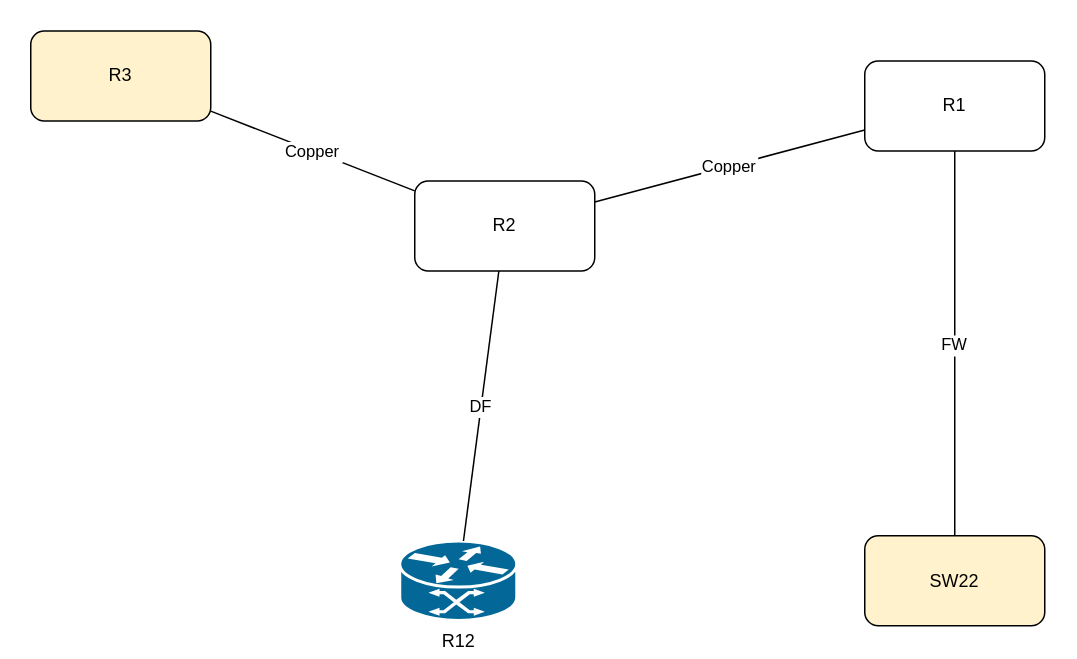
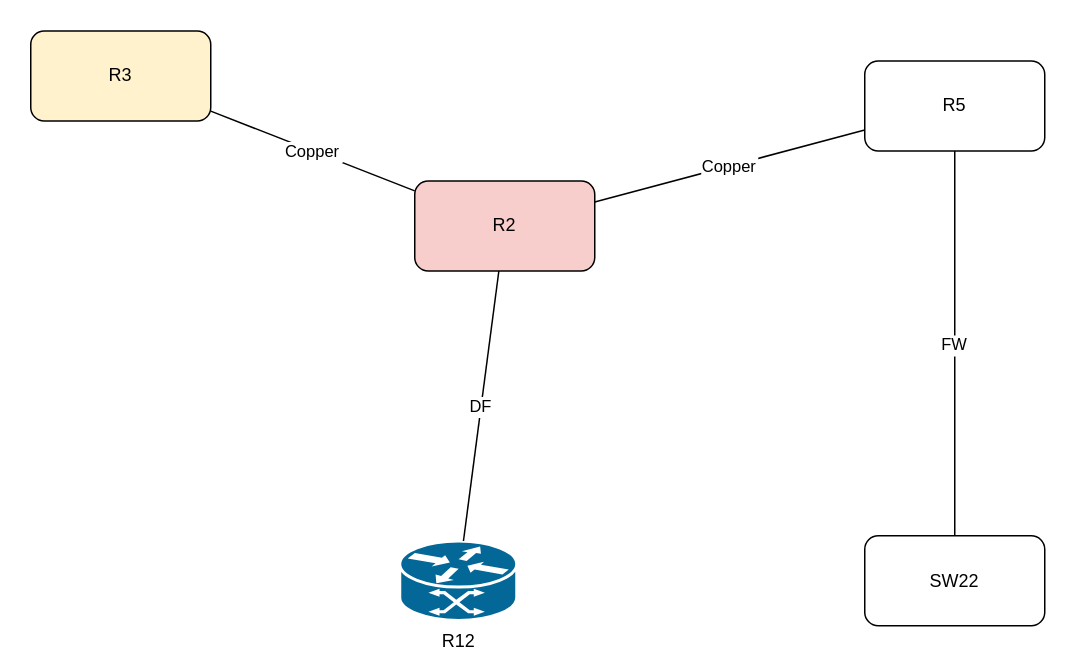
- <mxCell id="6" value="R1" style="rounded=1;whiteSpace=wrap;html=1;" parent="1" vertex="1"><mxGeometry x="576" width="120" height="60" as="geometry" y="40" /></mxCell>
+ <mxCell id="6" value="R5" style="rounded=1;whiteSpace=wrap;html=1;" parent="1" vertex="1"><mxGeometry x="576" width="120" height="60" as="geometry" y="40" /></mxCell>
- <mxCell id="3" value="R2" style="rounded=1;whiteSpace=wrap;html=1;" parent="1" vertex="1"><mxGeometry x="276" y="120" width="120" height="60" as="geometry" /></mxCell>
+ <mxCell id="3" value="R2" style="rounded=1;whiteSpace=wrap;html=1;fillColor=#f8cecc;" parent="1" vertex="1"><mxGeometry x="276" y="120" width="120" height="60" as="geometry" /></mxCell>
- <mxCell id="5" value="SW22" style="rounded=1;whiteSpace=wrap;html=1;fillColor=#fff2cc;" parent="1" vertex="1"><mxGeometry x="576" y="356.5" width="120" height="60" as="geometry" /></mxCell>
+ <mxCell id="5" value="SW22" style="rounded=1;whiteSpace=wrap;html=1;" parent="1" vertex="1"><mxGeometry x="576" y="356.5" width="120" height="60" as="geometry" /></mxCell>
